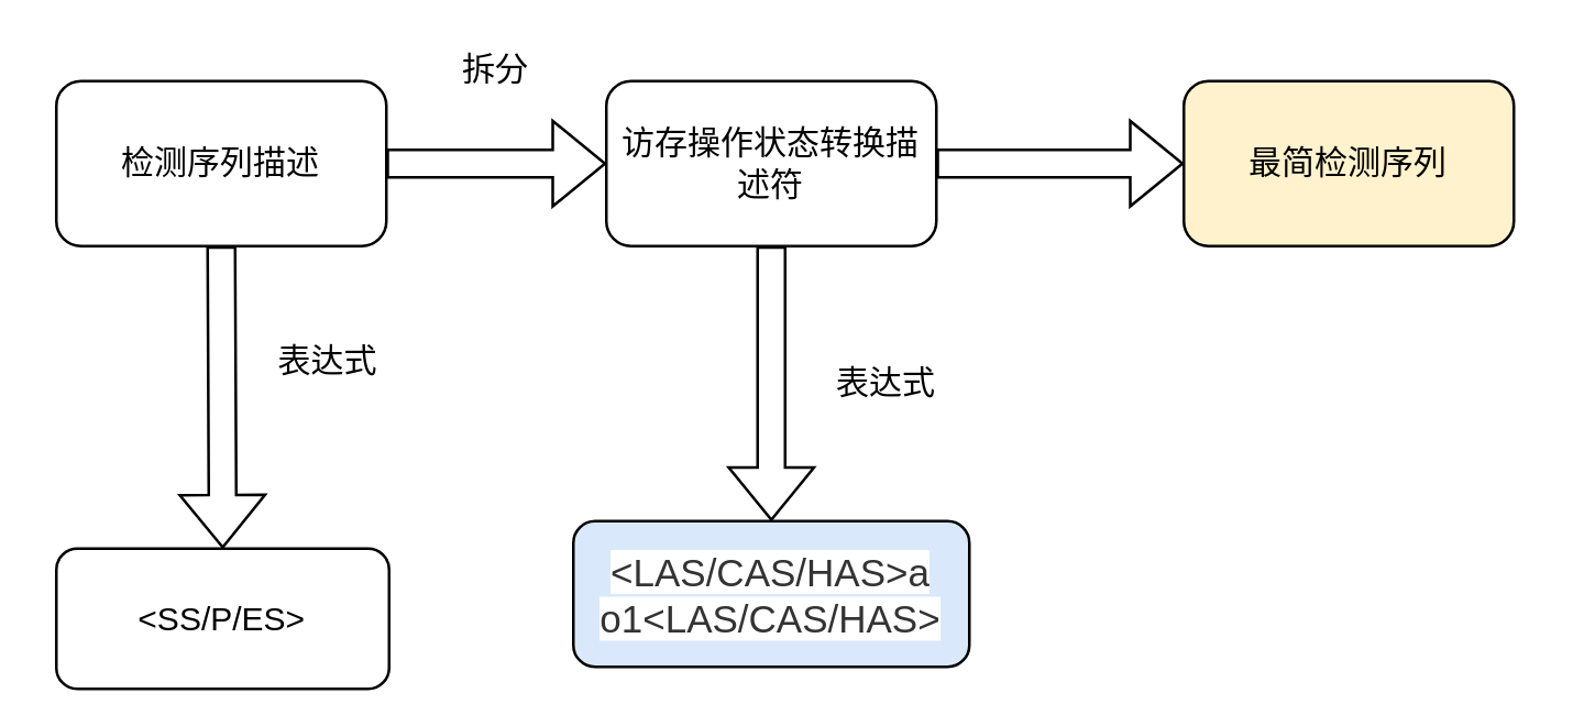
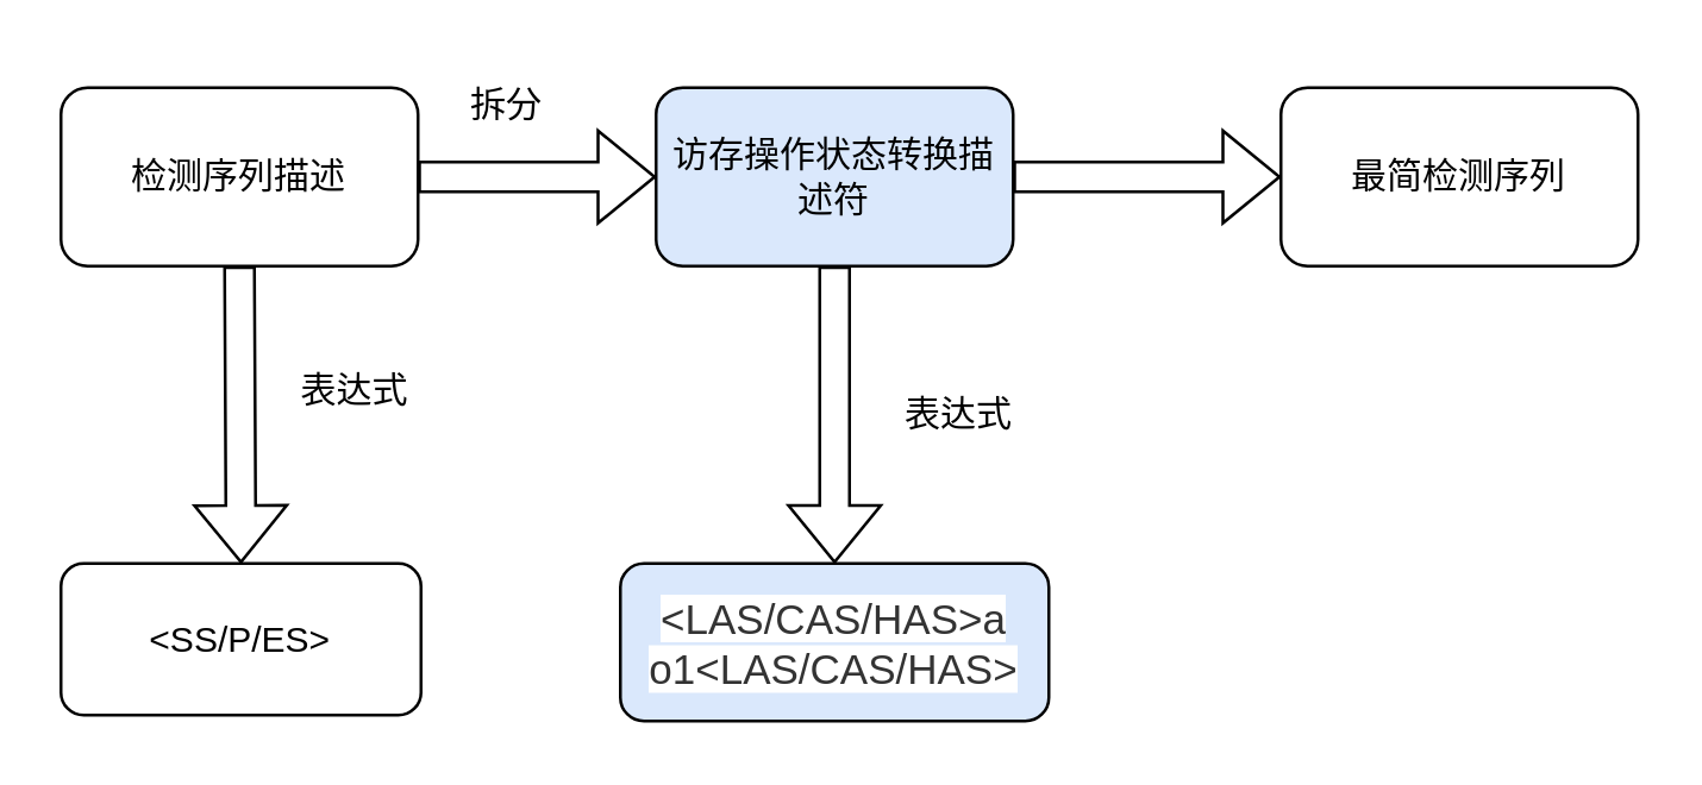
- <mxCell id="7" value="拆分" style="text;html=1;strokeColor=none;fillColor=none;align=center;verticalAlign=middle;whiteSpace=wrap;rounded=0;" parent="1" vertex="1"><mxGeometry x="150" y="10" width="60" height="30" as="geometry" /></mxCell>
+ <mxCell id="7" value="拆分" style="text;html=1;strokeColor=none;fillColor=none;align=center;verticalAlign=middle;whiteSpace=wrap;rounded=0;" parent="1" vertex="1"><mxGeometry x="140" y="20" width="60" height="30" as="geometry" /></mxCell>
- <mxCell id="4" value="访存操作状态转换描述符" style="rounded=1;whiteSpace=wrap;html=1;" parent="1" vertex="1"><mxGeometry x="220" y="29" width="120" height="60" as="geometry" /></mxCell>
+ <mxCell id="4" value="访存操作状态转换描述符" style="rounded=1;whiteSpace=wrap;html=1;fillColor=#dae8fc;" parent="1" vertex="1"><mxGeometry x="220" y="29" width="120" height="60" as="geometry" /></mxCell>
- <mxCell id="6" value="最简检测序列" style="rounded=1;whiteSpace=wrap;html=1;fillColor=#fff2cc;" parent="1" vertex="1"><mxGeometry x="430" y="29" width="120" height="60" as="geometry" /></mxCell>
+ <mxCell id="6" value="最简检测序列" style="rounded=1;whiteSpace=wrap;html=1;" parent="1" vertex="1"><mxGeometry x="430" y="29" width="120" height="60" as="geometry" /></mxCell>
- <mxCell id="8" value="&amp;lt;SS/P/ES&amp;gt;" style="rounded=1;whiteSpace=wrap;html=1;" vertex="1" parent="1"><mxGeometry x="20" y="199" width="121" height="51" as="geometry" /></mxCell>
+ <mxCell id="8" value="&amp;lt;SS/P/ES&amp;gt;" style="rounded=1;whiteSpace=wrap;html=1;" vertex="1" parent="1"><mxGeometry x="20" y="189" width="121" height="51" as="geometry" /></mxCell>
